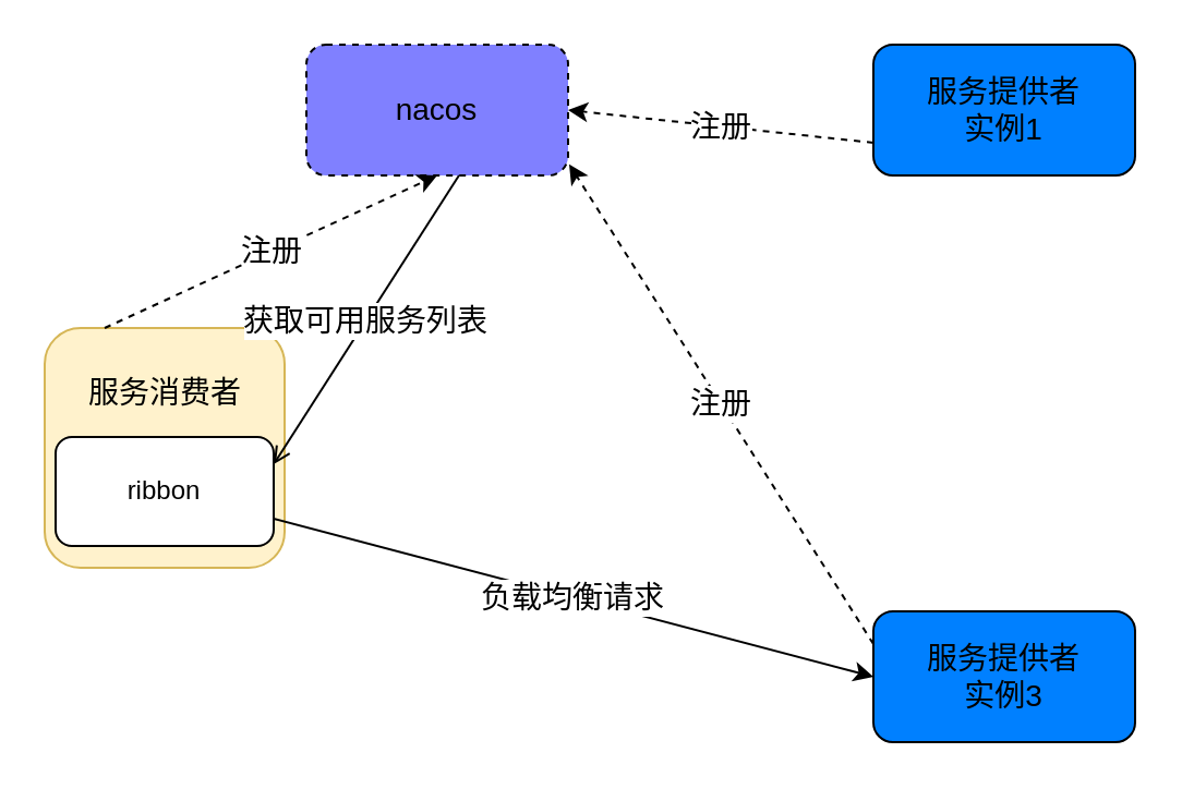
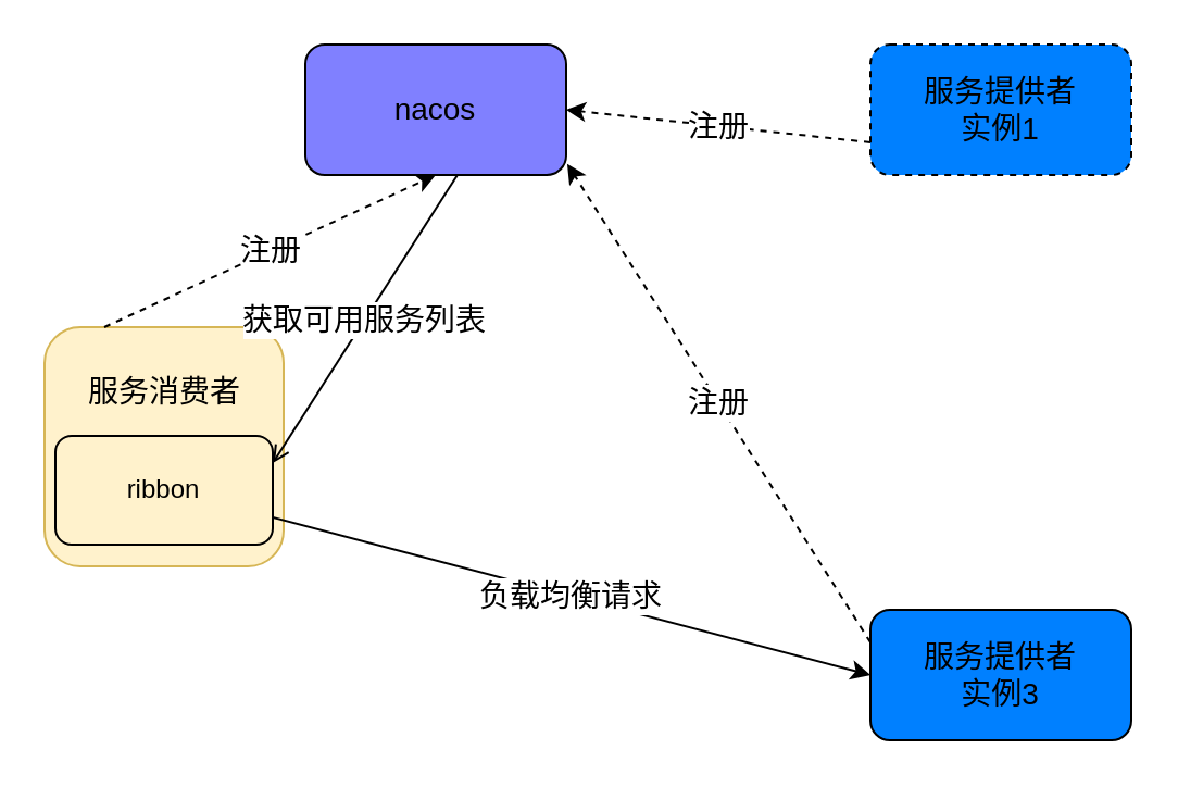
- <mxCell id="4" value="nacos" style="rounded=1;whiteSpace=wrap;html=1;fillColor=#8080ff;fontSize=14;dashed=1;" vertex="1" parent="1"><mxGeometry x="140" y="20" width="120" height="60" as="geometry" /></mxCell>
+ <mxCell id="4" value="nacos" style="rounded=1;whiteSpace=wrap;html=1;fillColor=#8080ff;fontSize=14;" vertex="1" parent="1"><mxGeometry x="140" y="20" width="120" height="60" as="geometry" /></mxCell>
- <mxCell id="2" value="&lt;font style=&quot;font-size: 14px;&quot;&gt;服务提供者&lt;br&gt;实例1&lt;/font&gt;" style="rounded=1;whiteSpace=wrap;html=1;fillColor=#0080ff;" vertex="1" parent="1"><mxGeometry x="400" y="20" width="120" height="60" as="geometry" /></mxCell>
+ <mxCell id="2" value="&lt;font style=&quot;font-size: 14px;&quot;&gt;服务提供者&lt;br&gt;实例1&lt;/font&gt;" style="rounded=1;whiteSpace=wrap;html=1;fillColor=#0080ff;dashed=1;" vertex="1" parent="1"><mxGeometry x="400" y="20" width="120" height="60" as="geometry" /></mxCell>
- <mxCell id="6" value="ribbon" style="rounded=1;whiteSpace=wrap;html=1;" vertex="1" parent="1"><mxGeometry x="25" y="200" width="100" height="50" as="geometry" /></mxCell>
+ <mxCell id="6" value="ribbon" style="rounded=1;whiteSpace=wrap;html=1;fillColor=#fff2cc;" vertex="1" parent="1"><mxGeometry x="25" y="200" width="100" height="50" as="geometry" /></mxCell>
